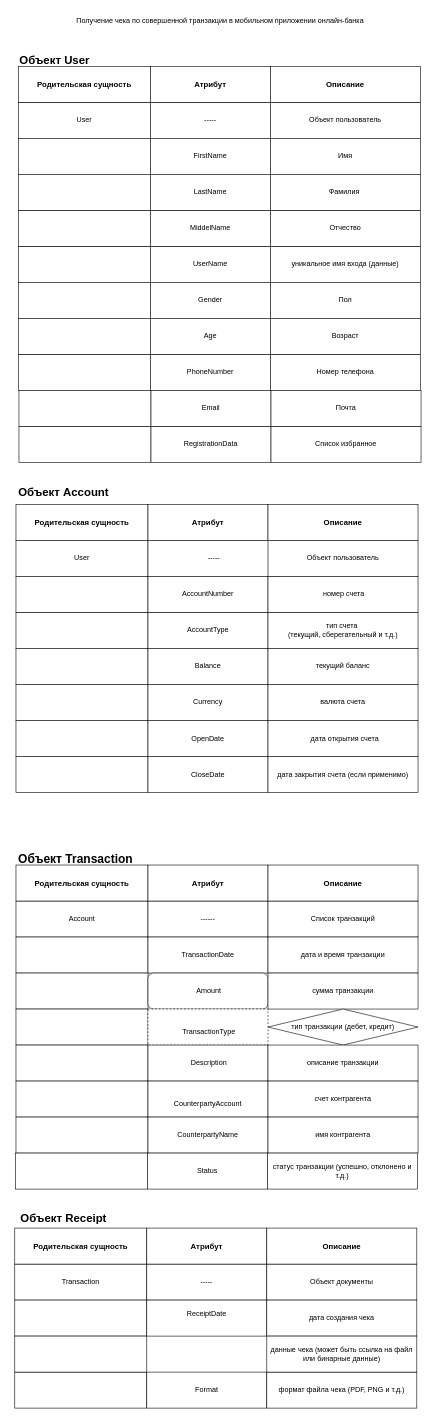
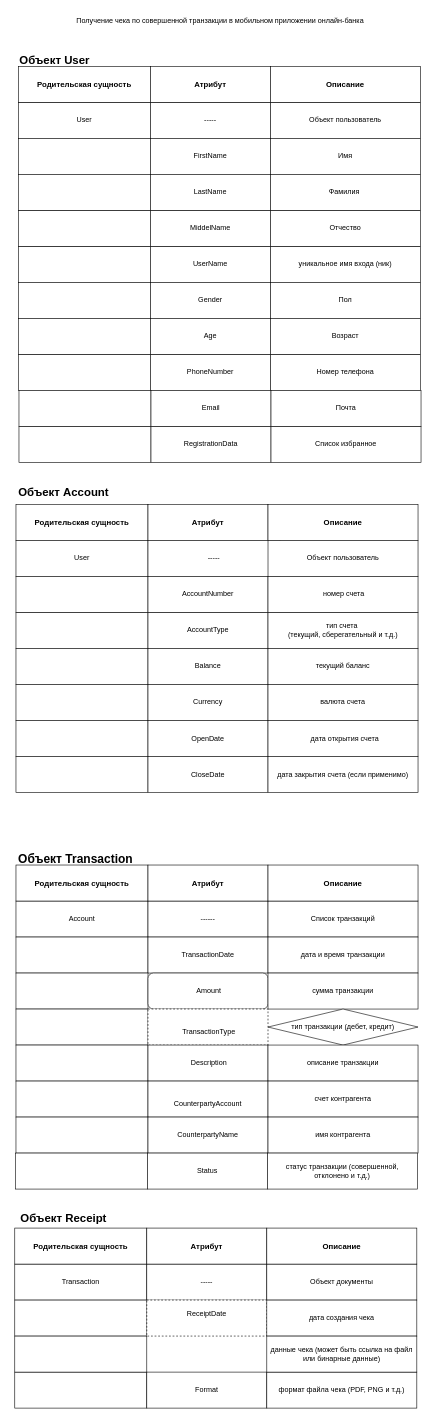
- <mxCell id="13" value="уникальное имя входа (данные)" style="rounded=0;whiteSpace=wrap;html=1;" vertex="1" parent="1"><mxGeometry x="450" y="410" width="250" height="60" as="geometry" /></mxCell>
+ <mxCell id="13" value="уникальное имя входа (ник)" style="rounded=0;whiteSpace=wrap;html=1;" vertex="1" parent="1"><mxGeometry x="450" y="410" width="250" height="60" as="geometry" /></mxCell>
- <mxCell id="89" value="&lt;div&gt;&lt;span style=&quot;background-color: initial;&quot;&gt;статус транзакции (успешно, отклонено и т.д.)&lt;/span&gt;&lt;/div&gt;" style="rounded=0;whiteSpace=wrap;html=1;" vertex="1" parent="1"><mxGeometry x="445" y="1921" width="250" height="60" as="geometry" /></mxCell>
+ <mxCell id="89" value="&lt;div&gt;&lt;span style=&quot;background-color: initial;&quot;&gt;статус транзакции (совершенной, отклонено и т.д.)&lt;/span&gt;&lt;/div&gt;" style="rounded=0;whiteSpace=wrap;html=1;" vertex="1" parent="1"><mxGeometry x="445" y="1921" width="250" height="60" as="geometry" /></mxCell>
- <mxCell id="97" value="&lt;div&gt;ReceiptDate&lt;/div&gt;&lt;div&gt;&lt;br&gt;&lt;/div&gt;" style="rounded=0;whiteSpace=wrap;html=1;" vertex="1" parent="1"><mxGeometry x="244" y="2166" width="200" height="60" as="geometry" /></mxCell>
+ <mxCell id="97" value="&lt;div&gt;ReceiptDate&lt;/div&gt;&lt;div&gt;&lt;br&gt;&lt;/div&gt;" style="rounded=0;whiteSpace=wrap;html=1;dashed=1;" vertex="1" parent="1"><mxGeometry x="244" y="2166" width="200" height="60" as="geometry" /></mxCell>
